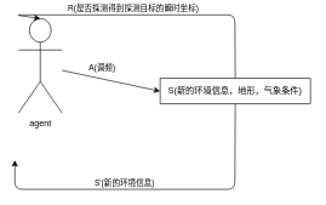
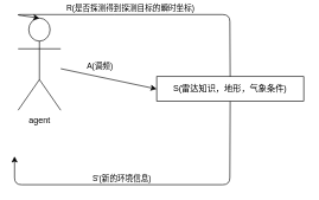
- <mxCell id="3" value="S(新的环境信息，地形，气象条件)" style="rounded=0;whiteSpace=wrap;html=1;" vertex="1" parent="1"><mxGeometry x="220" y="107.5" width="207" height="35" as="geometry" /></mxCell>
+ <mxCell id="3" value="S(雷达知识，地形，气象条件)" style="rounded=0;whiteSpace=wrap;html=1;" vertex="1" parent="1"><mxGeometry x="220" y="107.5" width="207" height="35" as="geometry" /></mxCell>
